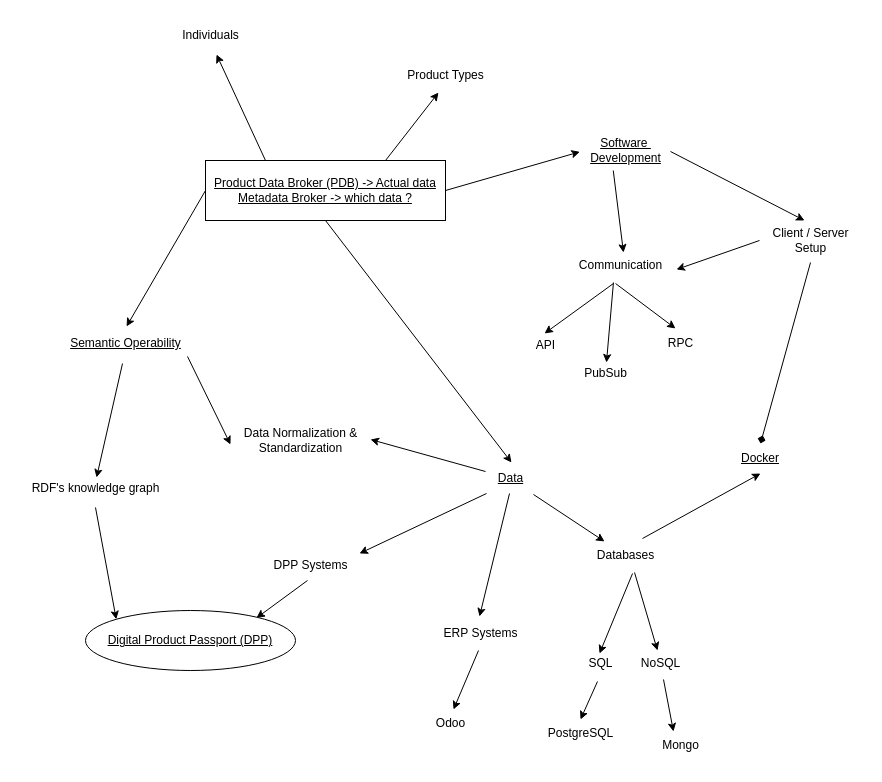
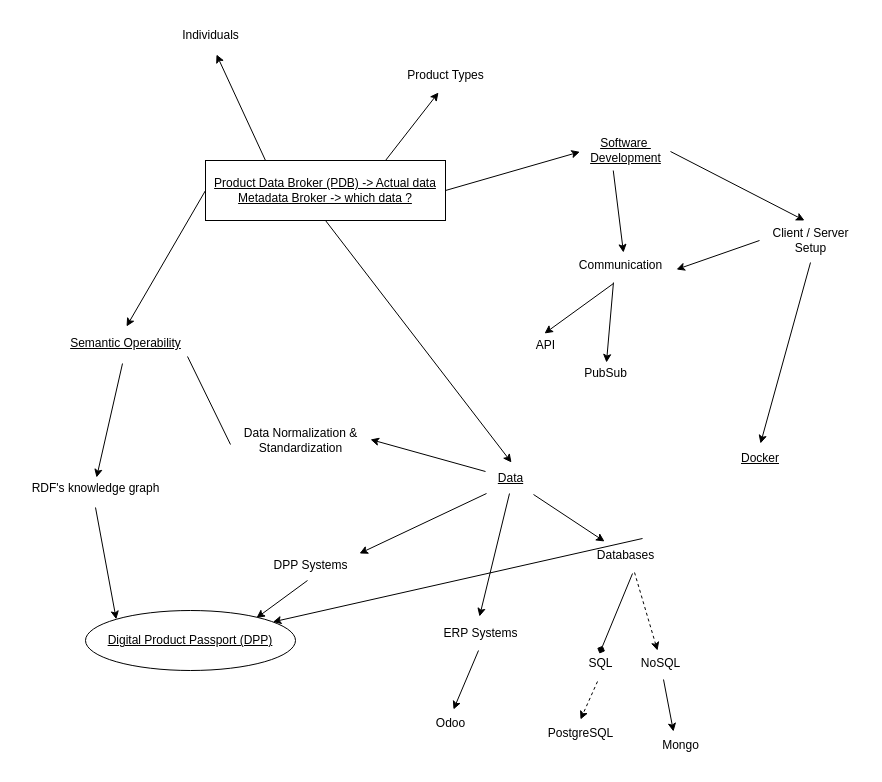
- <mxCell id="44" value="" style="endArrow=classic;html=1;rounded=0;exitX=0.455;exitY=1.1;exitDx=0;exitDy=0;exitPerimeter=0;entryX=0.4;entryY=0;entryDx=0;entryDy=0;entryPerimeter=0;" parent="1" source="39" target="43" edge="1"><mxGeometry width="50" height="50" relative="1" as="geometry"><mxPoint x="500" y="400" as="sourcePoint" /><mxPoint x="550" y="350" as="targetPoint" /></mxGeometry></mxCell>
- <mxCell id="43" value="RPC" style="text;html=1;align=center;verticalAlign=middle;resizable=0;points=[];autosize=1;strokeColor=none;fillColor=none;" parent="1" vertex="1"><mxGeometry x="655" y="328" width="50" height="30" as="geometry" /></mxCell>
- <mxCell id="50" value="" style="endArrow=diamond;html=1;rounded=0;exitX=0.5;exitY=1.05;exitDx=0;exitDy=0;exitPerimeter=0;entryX=0.5;entryY=0;entryDx=0;entryDy=0;" parent="1" source="48" target="36" edge="1"><mxGeometry width="50" height="50" relative="1" as="geometry"><mxPoint x="500" y="400" as="sourcePoint" /><mxPoint x="550" y="350" as="targetPoint" /></mxGeometry></mxCell>
+ <mxCell id="50" value="" style="endArrow=classic;html=1;rounded=0;exitX=0.5;exitY=1.05;exitDx=0;exitDy=0;exitPerimeter=0;entryX=0.5;entryY=0;entryDx=0;entryDy=0;" parent="1" source="48" target="36" edge="1"><mxGeometry width="50" height="50" relative="1" as="geometry"><mxPoint x="500" y="400" as="sourcePoint" /><mxPoint x="550" y="350" as="targetPoint" /></mxGeometry></mxCell>
- <mxCell id="13" value="" style="edgeStyle=none;orthogonalLoop=1;jettySize=auto;html=1;rounded=0;exitX=0.977;exitY=0.933;exitDx=0;exitDy=0;exitPerimeter=0;entryX=0;entryY=0.6;entryDx=0;entryDy=0;entryPerimeter=0;" parent="1" source="7" target="12" edge="1"><mxGeometry width="100" relative="1" as="geometry"><mxPoint x="270" y="480" as="sourcePoint" /><mxPoint x="312" y="468" as="targetPoint" /><Array as="points" /></mxGeometry></mxCell>
+ <mxCell id="13" value="" style="edgeStyle=none;orthogonalLoop=1;jettySize=auto;html=1;rounded=0;exitX=0.977;exitY=0.933;exitDx=0;exitDy=0;exitPerimeter=0;entryX=0;entryY=0.6;entryDx=0;entryDy=0;entryPerimeter=0;endArrow=none;" parent="1" source="7" target="12" edge="1"><mxGeometry width="100" relative="1" as="geometry"><mxPoint x="270" y="480" as="sourcePoint" /><mxPoint x="312" y="468" as="targetPoint" /><Array as="points" /></mxGeometry></mxCell>
- <mxCell id="37" value="" style="endArrow=classic;html=1;rounded=0;exitX=0.713;exitY=-0.067;exitDx=0;exitDy=0;exitPerimeter=0;entryX=0.5;entryY=1;entryDx=0;entryDy=0;" parent="1" source="26" target="36" edge="1"><mxGeometry width="50" height="50" relative="1" as="geometry"><mxPoint x="500" y="400" as="sourcePoint" /><mxPoint x="550" y="350" as="targetPoint" /></mxGeometry></mxCell>
+ <mxCell id="37" value="" style="endArrow=classic;html=1;rounded=0;exitX=0.713;exitY=-0.067;exitDx=0;exitDy=0;exitPerimeter=0;" parent="1" source="26" target="24" edge="1"><mxGeometry width="50" height="50" relative="1" as="geometry"><mxPoint x="500" y="400" as="sourcePoint" /><mxPoint x="550" y="350" as="targetPoint" /></mxGeometry></mxCell>
- <mxCell id="35" value="" style="endArrow=classic;html=1;rounded=0;exitX=0.613;exitY=1.067;exitDx=0;exitDy=0;exitPerimeter=0;entryX=0.45;entryY=0.067;entryDx=0;entryDy=0;entryPerimeter=0;" parent="1" source="26" target="32" edge="1"><mxGeometry width="50" height="50" relative="1" as="geometry"><mxPoint x="500" y="400" as="sourcePoint" /><mxPoint x="550" y="350" as="targetPoint" /></mxGeometry></mxCell>
+ <mxCell id="35" value="" style="endArrow=classic;html=1;rounded=0;exitX=0.613;exitY=1.067;exitDx=0;exitDy=0;exitPerimeter=0;entryX=0.45;entryY=0.067;entryDx=0;entryDy=0;entryPerimeter=0;dashed=1;" parent="1" source="26" target="32" edge="1"><mxGeometry width="50" height="50" relative="1" as="geometry"><mxPoint x="500" y="400" as="sourcePoint" /><mxPoint x="550" y="350" as="targetPoint" /></mxGeometry></mxCell>
- <mxCell id="29" value="" style="endArrow=classic;html=1;rounded=0;exitX=0.588;exitY=1.1;exitDx=0;exitDy=0;exitPerimeter=0;entryX=0.48;entryY=0.167;entryDx=0;entryDy=0;entryPerimeter=0;" parent="1" source="26" target="27" edge="1"><mxGeometry width="50" height="50" relative="1" as="geometry"><mxPoint x="500" y="400" as="sourcePoint" /><mxPoint x="550" y="350" as="targetPoint" /></mxGeometry></mxCell>
+ <mxCell id="29" value="" style="endArrow=diamond;html=1;rounded=0;exitX=0.588;exitY=1.1;exitDx=0;exitDy=0;exitPerimeter=0;entryX=0.48;entryY=0.167;entryDx=0;entryDy=0;entryPerimeter=0;" parent="1" source="26" target="27" edge="1"><mxGeometry width="50" height="50" relative="1" as="geometry"><mxPoint x="500" y="400" as="sourcePoint" /><mxPoint x="550" y="350" as="targetPoint" /></mxGeometry></mxCell>
- <mxCell id="31" value="" style="endArrow=classic;html=1;rounded=0;exitX=0.44;exitY=1.1;exitDx=0;exitDy=0;exitPerimeter=0;entryX=0.5;entryY=0.033;entryDx=0;entryDy=0;entryPerimeter=0;" parent="1" source="27" target="28" edge="1"><mxGeometry width="50" height="50" relative="1" as="geometry"><mxPoint x="500" y="400" as="sourcePoint" /><mxPoint x="550" y="350" as="targetPoint" /></mxGeometry></mxCell>
+ <mxCell id="31" value="" style="endArrow=classic;html=1;rounded=0;exitX=0.44;exitY=1.1;exitDx=0;exitDy=0;exitPerimeter=0;entryX=0.5;entryY=0.033;entryDx=0;entryDy=0;entryPerimeter=0;dashed=1;" parent="1" source="27" target="28" edge="1"><mxGeometry width="50" height="50" relative="1" as="geometry"><mxPoint x="500" y="400" as="sourcePoint" /><mxPoint x="550" y="350" as="targetPoint" /></mxGeometry></mxCell>
